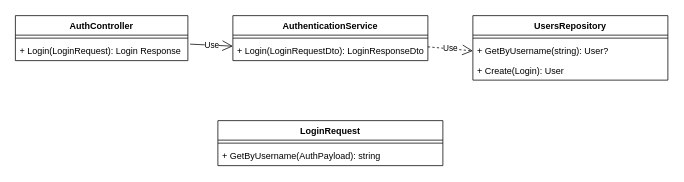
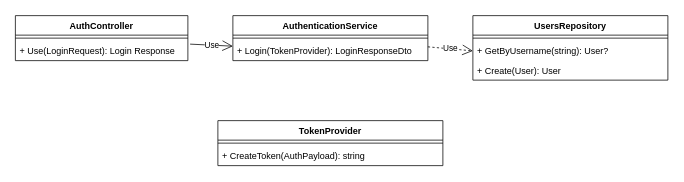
- <mxCell id="4" value="+ Login(LoginRequest): Login Response" style="text;strokeColor=none;fillColor=none;align=left;verticalAlign=top;spacingLeft=4;spacingRight=4;overflow=hidden;rotatable=0;points=[[0,0.5],[1,0.5]];portConstraint=eastwest;" parent="2" vertex="1"><mxGeometry y="34" width="230" height="26" as="geometry" /></mxCell>
+ <mxCell id="4" value="+ Use(LoginRequest): Login Response" style="text;strokeColor=none;fillColor=none;align=left;verticalAlign=top;spacingLeft=4;spacingRight=4;overflow=hidden;rotatable=0;points=[[0,0.5],[1,0.5]];portConstraint=eastwest;" parent="2" vertex="1"><mxGeometry y="34" width="230" height="26" as="geometry" /></mxCell>
- <mxCell id="7" value="+ Login(LoginRequestDto): LoginResponseDto" style="text;strokeColor=none;fillColor=none;align=left;verticalAlign=top;spacingLeft=4;spacingRight=4;overflow=hidden;rotatable=0;points=[[0,0.5],[1,0.5]];portConstraint=eastwest;" parent="5" vertex="1"><mxGeometry y="34" width="260" height="26" as="geometry" /></mxCell>
+ <mxCell id="7" value="+ Login(TokenProvider): LoginResponseDto" style="text;strokeColor=none;fillColor=none;align=left;verticalAlign=top;spacingLeft=4;spacingRight=4;overflow=hidden;rotatable=0;points=[[0,0.5],[1,0.5]];portConstraint=eastwest;" parent="5" vertex="1"><mxGeometry y="34" width="260" height="26" as="geometry" /></mxCell>
- <mxCell id="11" value="+ Create(Login): User" style="text;strokeColor=none;fillColor=none;align=left;verticalAlign=top;spacingLeft=4;spacingRight=4;overflow=hidden;rotatable=0;points=[[0,0.5],[1,0.5]];portConstraint=eastwest;" parent="8" vertex="1"><mxGeometry y="60" width="260" height="26" as="geometry" /></mxCell>
+ <mxCell id="11" value="+ Create(User): User" style="text;strokeColor=none;fillColor=none;align=left;verticalAlign=top;spacingLeft=4;spacingRight=4;overflow=hidden;rotatable=0;points=[[0,0.5],[1,0.5]];portConstraint=eastwest;" parent="8" vertex="1"><mxGeometry y="60" width="260" height="26" as="geometry" /></mxCell>
- <mxCell id="12" value="LoginRequest" style="swimlane;fontStyle=1;align=center;verticalAlign=top;childLayout=stackLayout;horizontal=1;startSize=26;horizontalStack=0;resizeParent=1;resizeParentMax=0;resizeLast=0;collapsible=1;marginBottom=0;" parent="1" vertex="1"><mxGeometry x="290" y="160" width="300" height="60" as="geometry" /></mxCell>
+ <mxCell id="12" value="TokenProvider" style="swimlane;fontStyle=1;align=center;verticalAlign=top;childLayout=stackLayout;horizontal=1;startSize=26;horizontalStack=0;resizeParent=1;resizeParentMax=0;resizeLast=0;collapsible=1;marginBottom=0;" parent="1" vertex="1"><mxGeometry x="290" y="160" width="300" height="60" as="geometry" /></mxCell>
- <mxCell id="14" value="+ GetByUsername(AuthPayload): string&#10;" style="text;strokeColor=none;fillColor=none;align=left;verticalAlign=top;spacingLeft=4;spacingRight=4;overflow=hidden;rotatable=0;points=[[0,0.5],[1,0.5]];portConstraint=eastwest;" parent="12" vertex="1"><mxGeometry y="34" width="300" height="26" as="geometry" /></mxCell>
+ <mxCell id="14" value="+ CreateToken(AuthPayload): string&#10;" style="text;strokeColor=none;fillColor=none;align=left;verticalAlign=top;spacingLeft=4;spacingRight=4;overflow=hidden;rotatable=0;points=[[0,0.5],[1,0.5]];portConstraint=eastwest;" parent="12" vertex="1"><mxGeometry y="34" width="300" height="26" as="geometry" /></mxCell>
